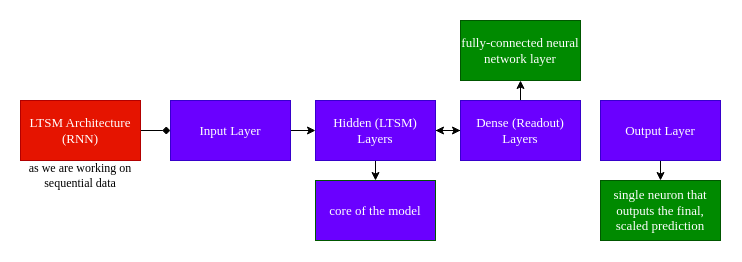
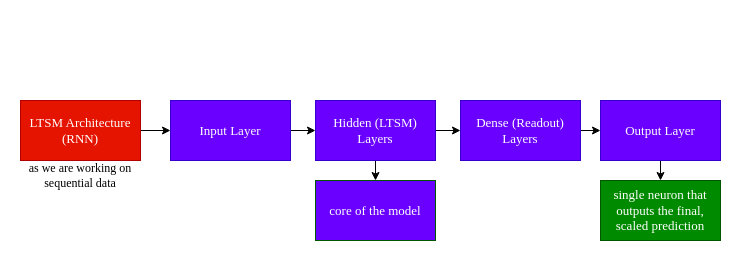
- <mxCell id="14" value="fully-connected neural network layer" style="whiteSpace=wrap;html=1;fontFamily=IBM Plex Sans;fillColor=#008a00;fontColor=#ffffff;strokeColor=#005700;fontSize=13;" vertex="1" parent="1"><mxGeometry x="460" y="20" width="120" height="60" as="geometry" /></mxCell>
- <mxCell id="10" value="" style="edgeStyle=none;html=1;fontSize=13;" edge="1" parent="1" source="11" target="14"><mxGeometry relative="1" as="geometry" /></mxCell>
- <mxCell id="2" style="edgeStyle=none;html=1;entryX=0;entryY=0.5;entryDx=0;entryDy=0;fontSize=13;endArrow=diamond;" edge="1" parent="1" source="3" target="6"><mxGeometry relative="1" as="geometry" /></mxCell>
+ <mxCell id="2" style="edgeStyle=none;html=1;entryX=0;entryY=0.5;entryDx=0;entryDy=0;fontSize=13;" edge="1" parent="1" source="3" target="6"><mxGeometry relative="1" as="geometry" /></mxCell>
- <mxCell id="9" value="" style="edgeStyle=none;html=1;fontSize=13;" edge="1" parent="1" source="11" target="16"><mxGeometry relative="1" as="geometry" /></mxCell>
+ <mxCell id="9" value="" style="edgeStyle=none;html=1;fontSize=13;" edge="1" parent="1" source="11" target="13"><mxGeometry relative="1" as="geometry" /></mxCell>
